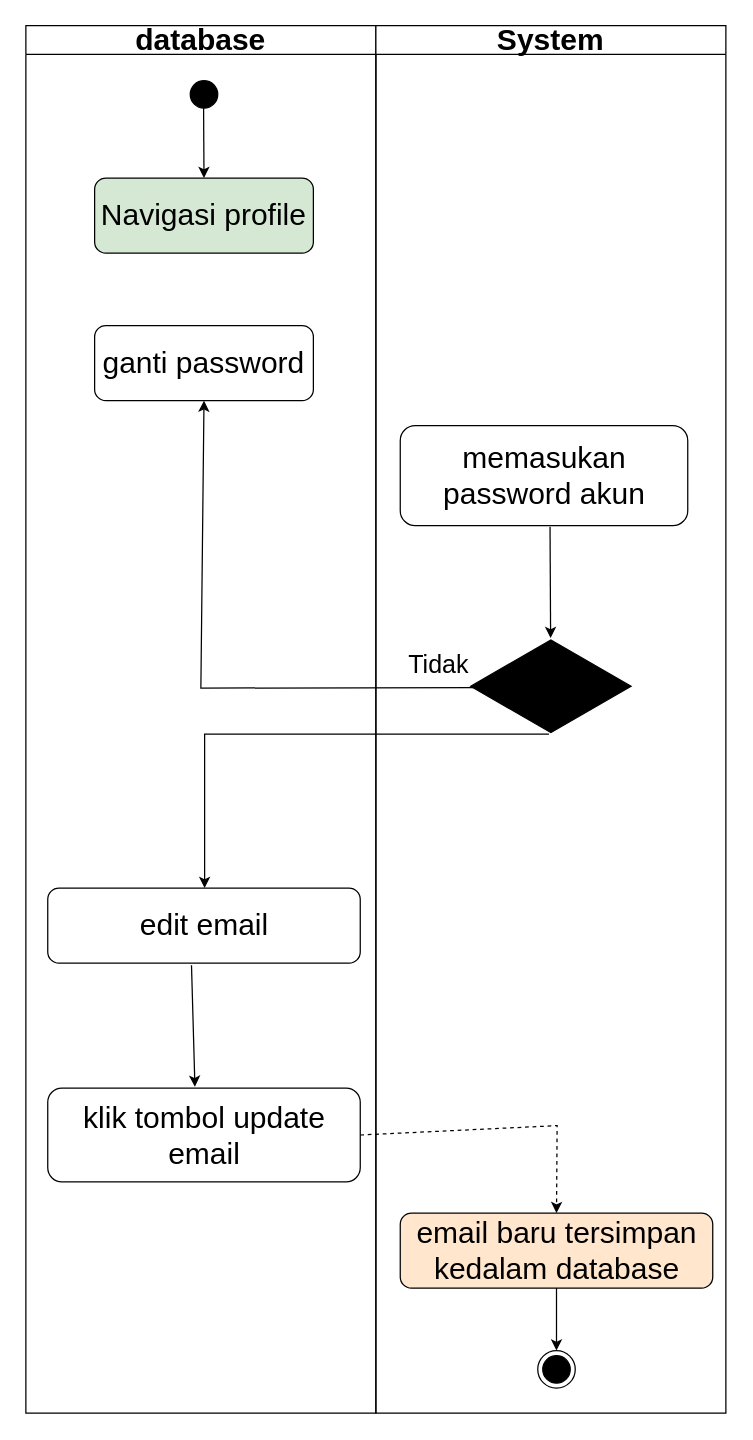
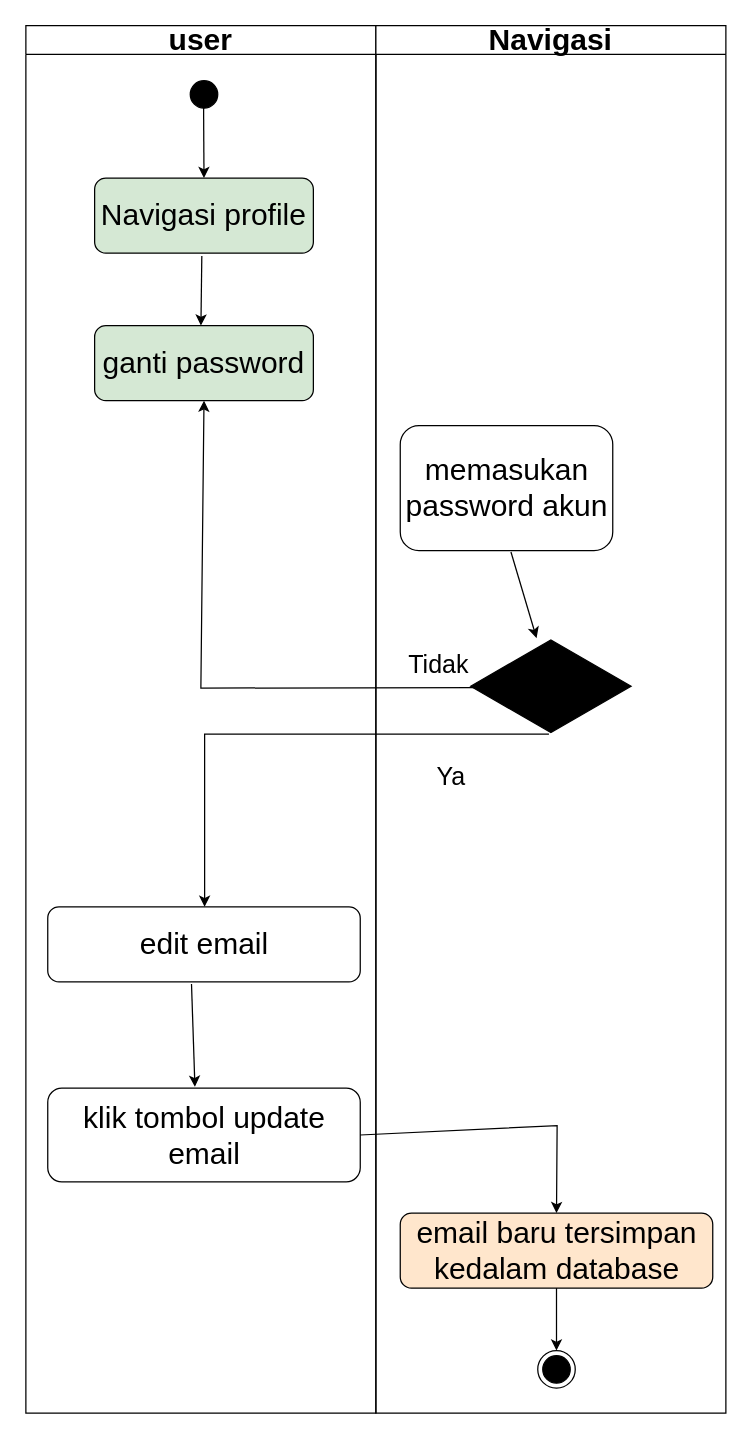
- <mxCell id="2" value="database" style="swimlane;whiteSpace=wrap;fontSize=24;startSize=23;" parent="1" vertex="1"><mxGeometry x="20" y="20" width="280" height="1110" as="geometry" /></mxCell>
+ <mxCell id="2" value="user" style="swimlane;whiteSpace=wrap;fontSize=24;startSize=23;" parent="1" vertex="1"><mxGeometry x="20" y="20" width="280" height="1110" as="geometry" /></mxCell>
- <mxCell id="11" value="System" style="swimlane;whiteSpace=wrap;startSize=23;fontSize=24;" parent="1" vertex="1"><mxGeometry x="300" y="20" width="280" height="1110" as="geometry" /></mxCell>
+ <mxCell id="11" value="Navigasi" style="swimlane;whiteSpace=wrap;startSize=23;fontSize=24;" parent="1" vertex="1"><mxGeometry x="300" y="20" width="280" height="1110" as="geometry" /></mxCell>
+ <mxCell id="7" value="" style="endArrow=classic;html=1;rounded=0;fontSize=24;exitX=0.49;exitY=1.038;exitDx=0;exitDy=0;exitPerimeter=0;entryX=0.486;entryY=0;entryDx=0;entryDy=0;entryPerimeter=0;" parent="2" source="4" target="6" edge="1"><mxGeometry width="50" height="50" relative="1" as="geometry"><mxPoint x="130" y="240" as="sourcePoint" /><mxPoint x="180" y="190" as="targetPoint" /></mxGeometry></mxCell>
- <mxCell id="6" value="&lt;font style=&quot;font-size: 24px&quot;&gt;ganti password&lt;/font&gt;" style="rounded=1;whiteSpace=wrap;html=1;" parent="2" vertex="1"><mxGeometry x="55" y="240" width="175" height="60" as="geometry" /></mxCell>
+ <mxCell id="6" value="&lt;font style=&quot;font-size: 24px&quot;&gt;ganti password&lt;/font&gt;" style="rounded=1;whiteSpace=wrap;html=1;fillColor=#d5e8d4;" parent="2" vertex="1"><mxGeometry x="55" y="240" width="175" height="60" as="geometry" /></mxCell>
- <mxCell id="12" value="&lt;span style=&quot;font-size: 24px&quot;&gt;memasukan password akun&lt;/span&gt;" style="rounded=1;whiteSpace=wrap;html=1;" parent="11" vertex="1"><mxGeometry x="19.5" y="320" width="230" height="80" as="geometry" /></mxCell>
+ <mxCell id="12" value="&lt;span style=&quot;font-size: 24px&quot;&gt;memasukan password akun&lt;/span&gt;" style="rounded=1;whiteSpace=wrap;html=1;" parent="11" vertex="1"><mxGeometry x="19.5" y="320" width="170" height="100" as="geometry" /></mxCell>
+ <mxCell id="14" value="&lt;span style=&quot;font-weight: normal&quot;&gt;&lt;font style=&quot;font-size: 20px&quot;&gt;Ya&lt;/font&gt;&lt;/span&gt;" style="text;strokeColor=none;fillColor=none;html=1;fontSize=24;fontStyle=1;verticalAlign=middle;align=center;" parent="11" vertex="1"><mxGeometry x="10" y="580" width="100" height="40" as="geometry" /></mxCell>
- <mxCell id="8" value="&lt;font style=&quot;font-size: 24px&quot;&gt;edit email&lt;/font&gt;" style="rounded=1;whiteSpace=wrap;html=1;fontSize=10;" parent="2" vertex="1"><mxGeometry x="17.5" y="690" width="250" height="60" as="geometry" /></mxCell>
+ <mxCell id="8" value="&lt;font style=&quot;font-size: 24px&quot;&gt;edit email&lt;/font&gt;" style="rounded=1;whiteSpace=wrap;html=1;fontSize=10;" parent="2" vertex="1"><mxGeometry x="17.5" y="705" width="250" height="60" as="geometry" /></mxCell>
- <mxCell id="21" value="" style="endArrow=classic;html=1;rounded=0;fontSize=20;exitX=1;exitY=0.5;exitDx=0;exitDy=0;entryX=0.5;entryY=0;entryDx=0;entryDy=0;dashed=1;" parent="1" source="9" target="15" edge="1"><mxGeometry width="50" height="50" relative="1" as="geometry"><mxPoint x="390" y="990" as="sourcePoint" /><mxPoint x="440" y="940" as="targetPoint" /><Array as="points"><mxPoint x="445" y="900" /></Array></mxGeometry></mxCell>
+ <mxCell id="21" value="" style="endArrow=classic;html=1;rounded=0;fontSize=20;exitX=1;exitY=0.5;exitDx=0;exitDy=0;entryX=0.5;entryY=0;entryDx=0;entryDy=0;" parent="1" source="9" target="15" edge="1"><mxGeometry width="50" height="50" relative="1" as="geometry"><mxPoint x="390" y="990" as="sourcePoint" /><mxPoint x="440" y="940" as="targetPoint" /><Array as="points"><mxPoint x="445" y="900" /></Array></mxGeometry></mxCell>
